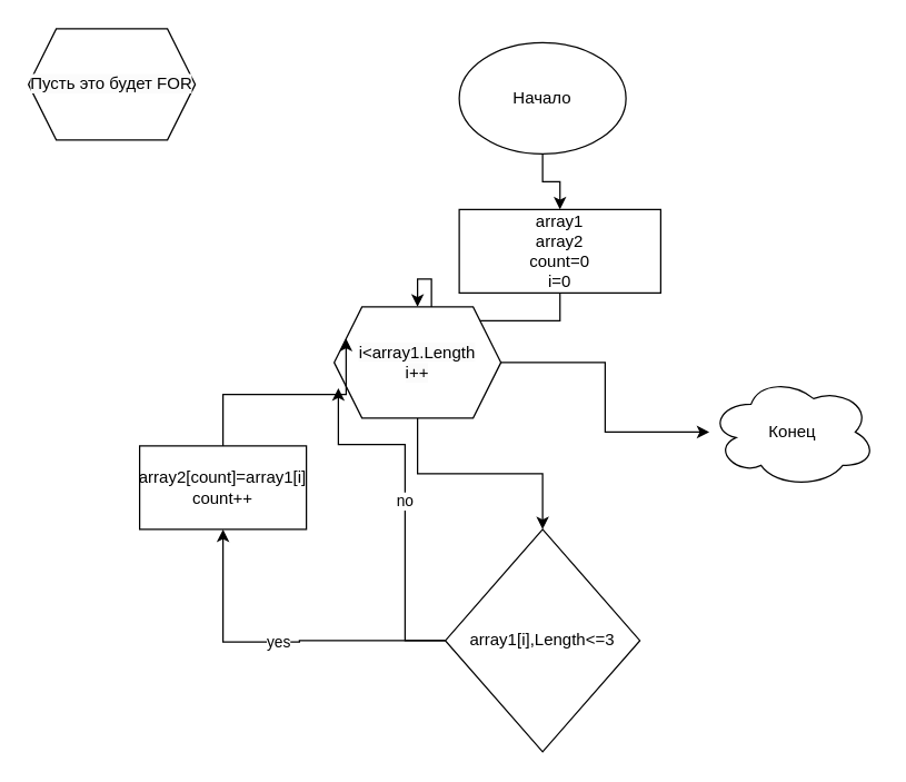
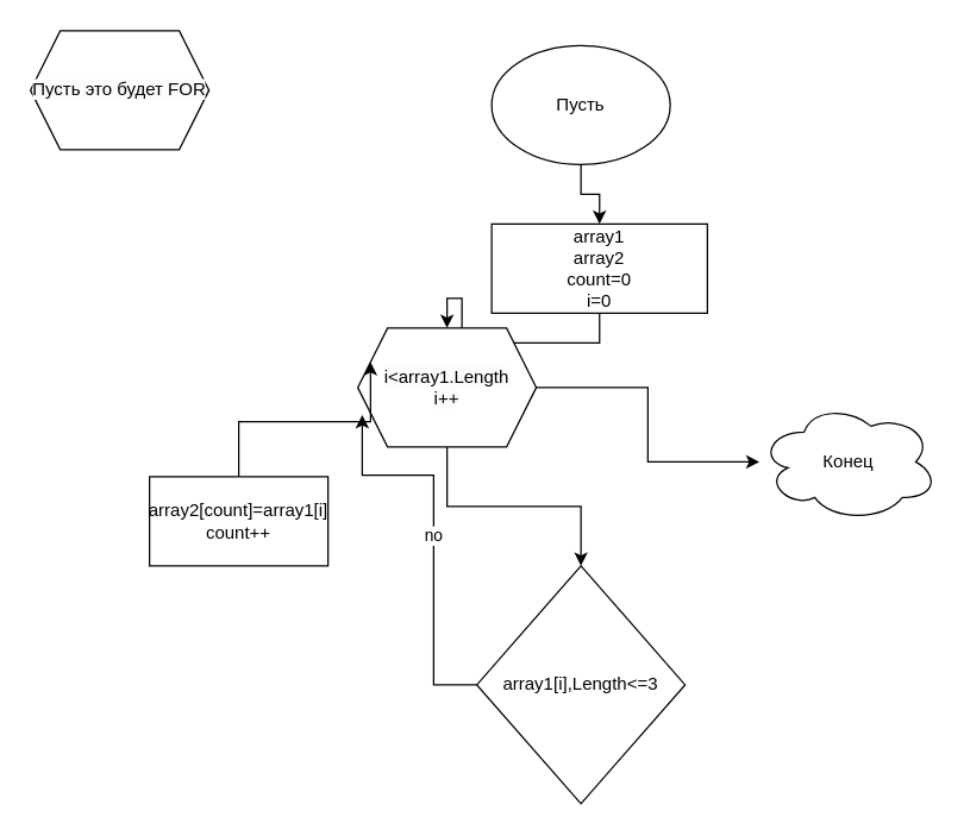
- <mxCell id="3" value="Начало" style="ellipse;whiteSpace=wrap;html=1;" vertex="1" parent="1"><mxGeometry x="330" y="30" width="120" height="80" as="geometry" /></mxCell>
+ <mxCell id="3" value="Пусть" style="ellipse;whiteSpace=wrap;html=1;" vertex="1" parent="1"><mxGeometry x="330" y="30" width="120" height="80" as="geometry" /></mxCell>
- <mxCell id="10" value="yes" style="edgeStyle=orthogonalEdgeStyle;rounded=0;orthogonalLoop=1;jettySize=auto;html=1;" edge="1" parent="1" source="12" target="14"><mxGeometry relative="1" as="geometry"><mxPoint x="160" y="390" as="targetPoint" /><Array as="points"><mxPoint x="215" y="460" /><mxPoint x="215" y="461" /><mxPoint x="160" y="461" /></Array></mxGeometry></mxCell>
